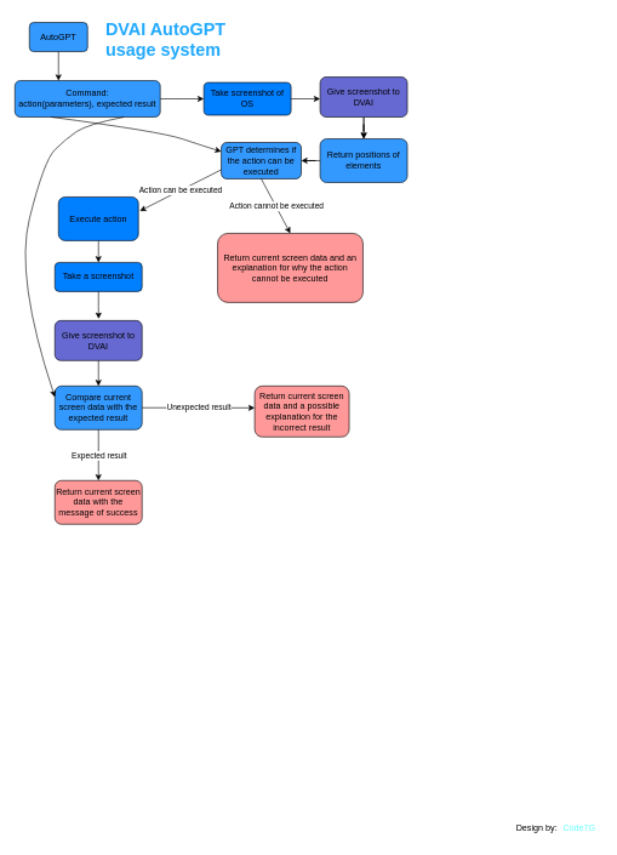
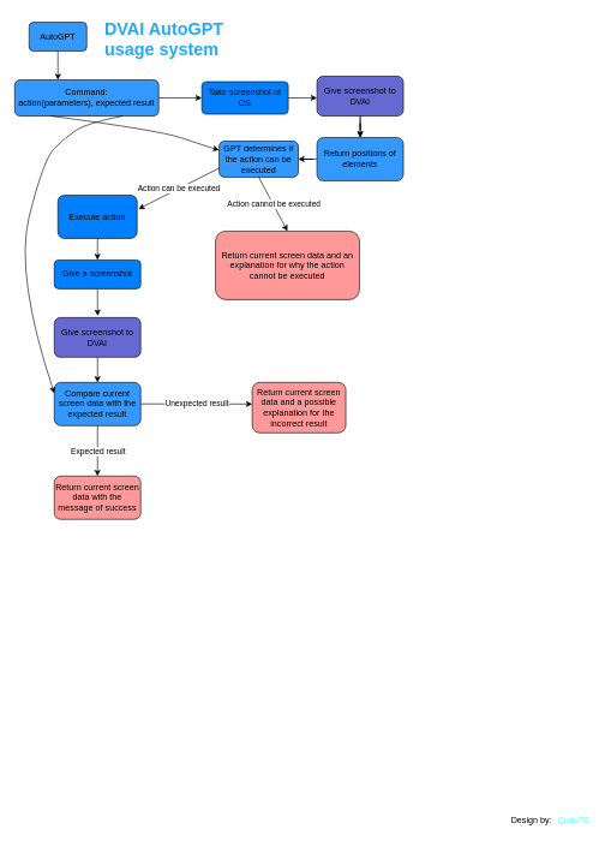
- <mxCell id="23" value="Take a screenshot" style="rounded=1;whiteSpace=wrap;html=1;fillColor=#007FFF;" parent="1" vertex="1"><mxGeometry x="75" y="360" width="120" height="40" as="geometry" /></mxCell>
+ <mxCell id="23" value="Give a screenshot" style="rounded=1;whiteSpace=wrap;html=1;fillColor=#007FFF;" parent="1" vertex="1"><mxGeometry x="75" y="360" width="120" height="40" as="geometry" /></mxCell>
